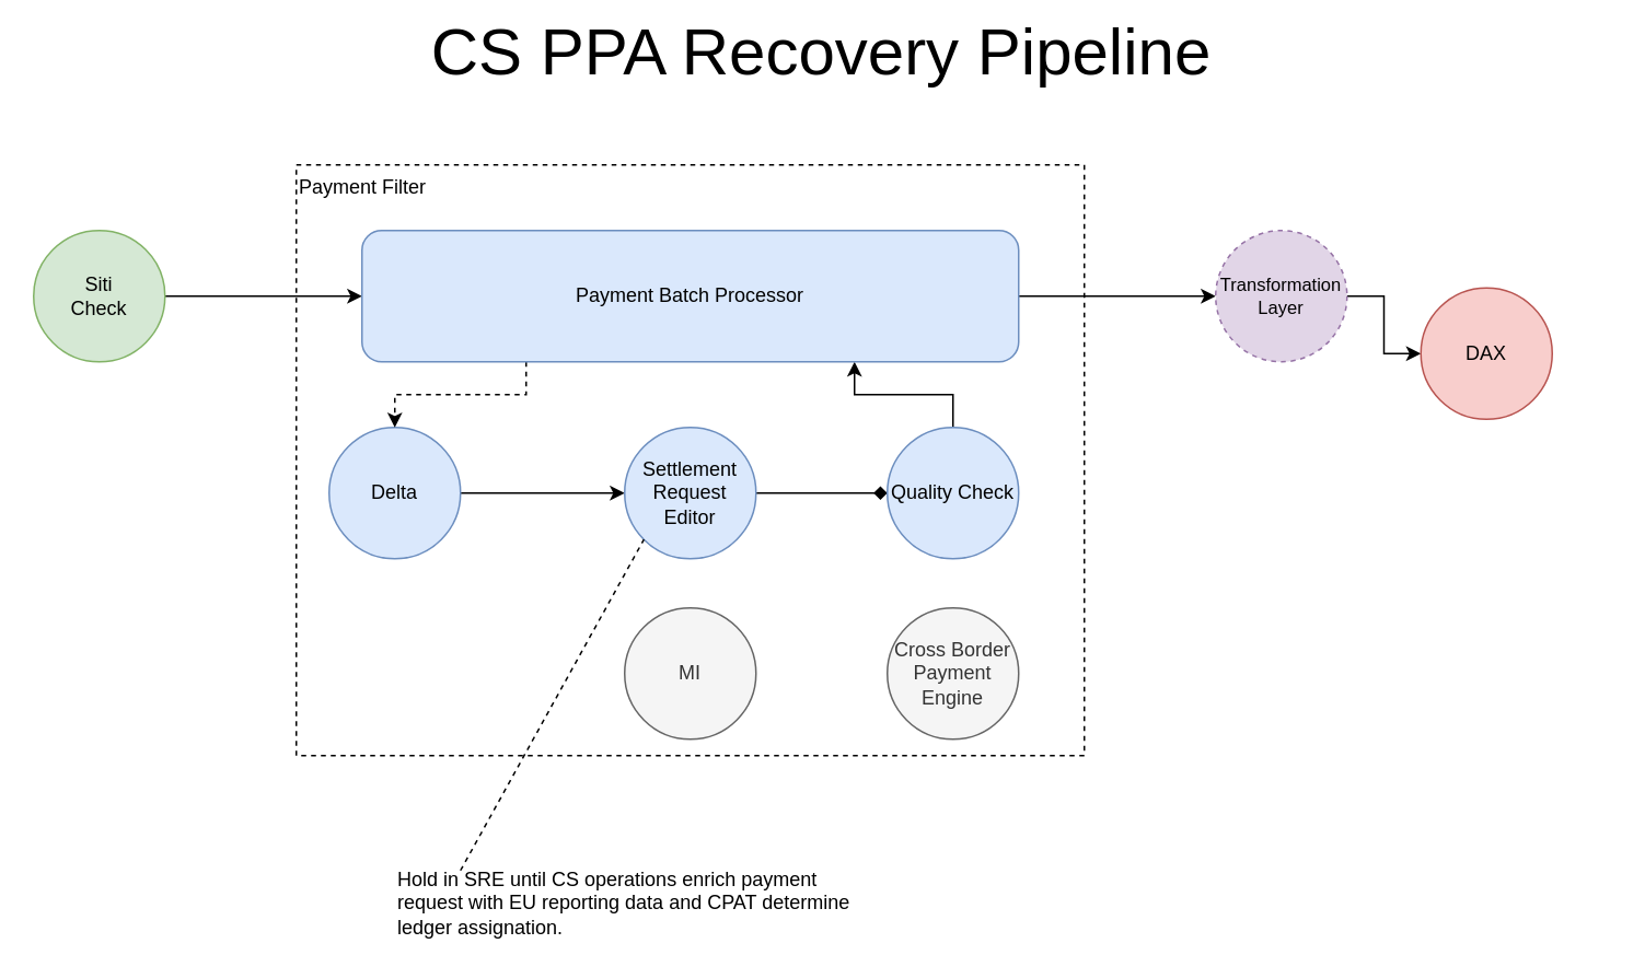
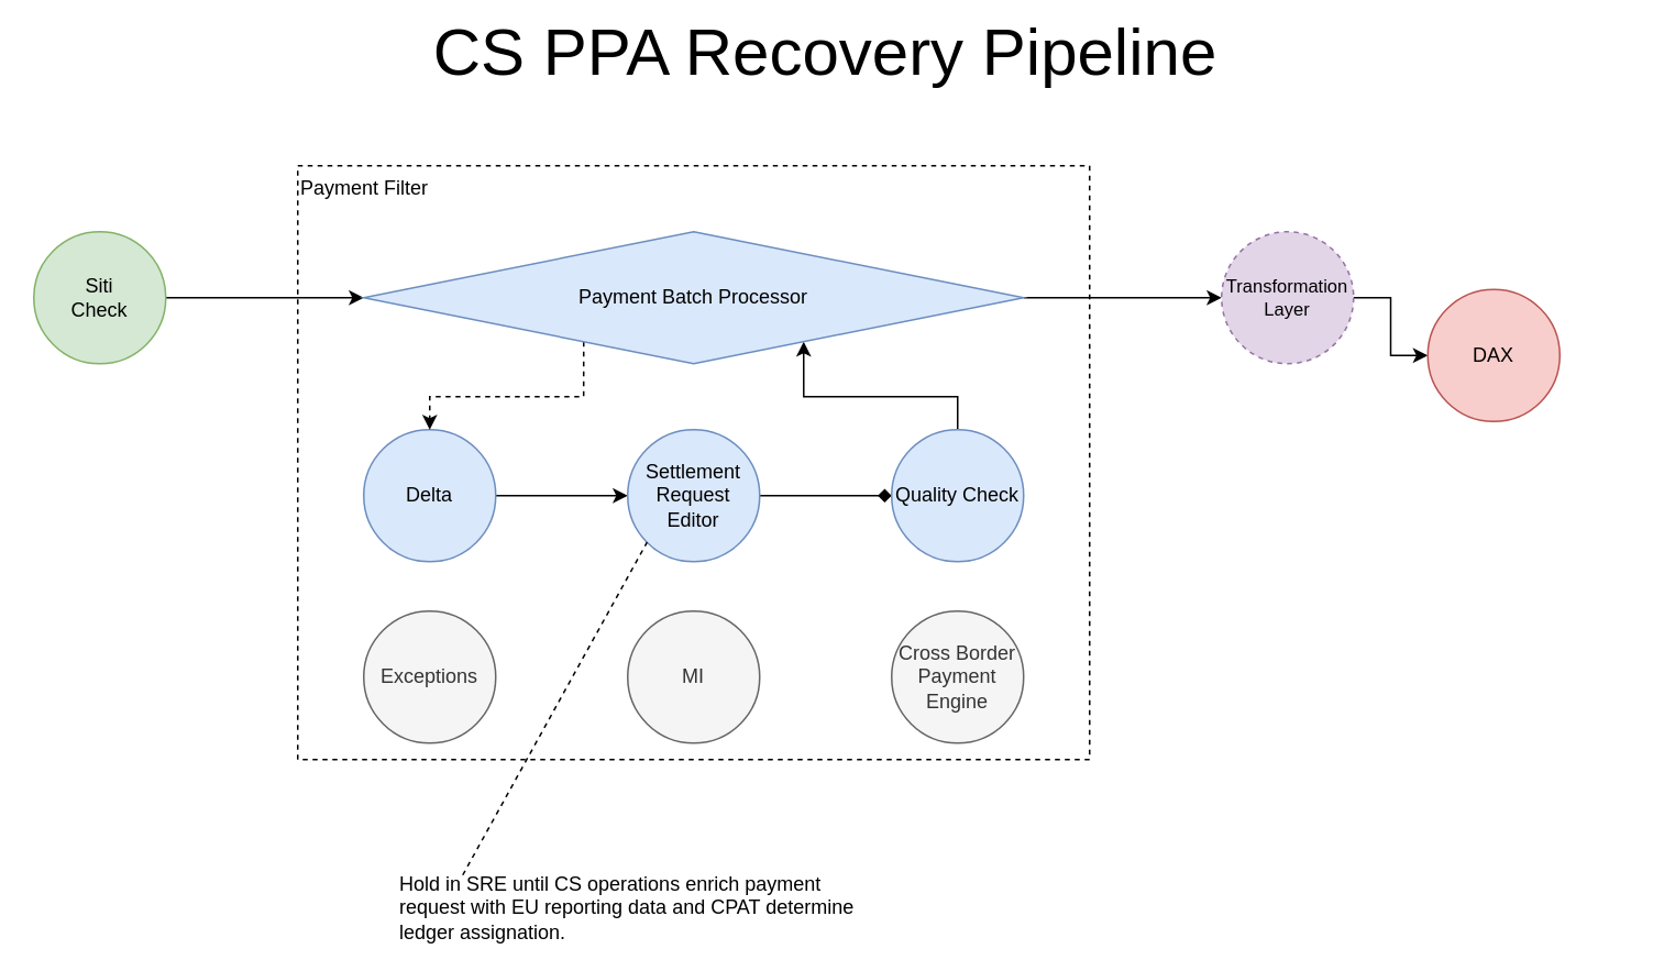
- <mxCell id="13" value="Payment Batch Processor" style="rounded=1;whiteSpace=wrap;html=1;fillColor=#dae8fc;strokeColor=#6c8ebf;" vertex="1" parent="1"><mxGeometry x="220" y="140" width="400" height="80" as="geometry" /></mxCell>
+ <mxCell id="13" value="Payment Batch Processor" style="rhombus;whiteSpace=wrap;html=1;fillColor=#dae8fc;strokeColor=#6c8ebf;" vertex="1" parent="1"><mxGeometry x="220" y="140" width="400" height="80" as="geometry" /></mxCell>
- <mxCell id="6" value="Delta" style="ellipse;whiteSpace=wrap;html=1;aspect=fixed;fillColor=#dae8fc;strokeColor=#6c8ebf;" vertex="1" parent="1"><mxGeometry x="200" y="260" width="80" height="80" as="geometry" /></mxCell>
+ <mxCell id="6" value="Delta" style="ellipse;whiteSpace=wrap;html=1;aspect=fixed;fillColor=#dae8fc;strokeColor=#6c8ebf;" vertex="1" parent="1"><mxGeometry x="220" y="260" width="80" height="80" as="geometry" /></mxCell>
+ <mxCell id="14" value="Exceptions" style="ellipse;whiteSpace=wrap;html=1;aspect=fixed;fillColor=#f5f5f5;strokeColor=#666666;fontColor=#333333;" vertex="1" parent="1"><mxGeometry x="220" y="370" width="80" height="80" as="geometry" /></mxCell>
